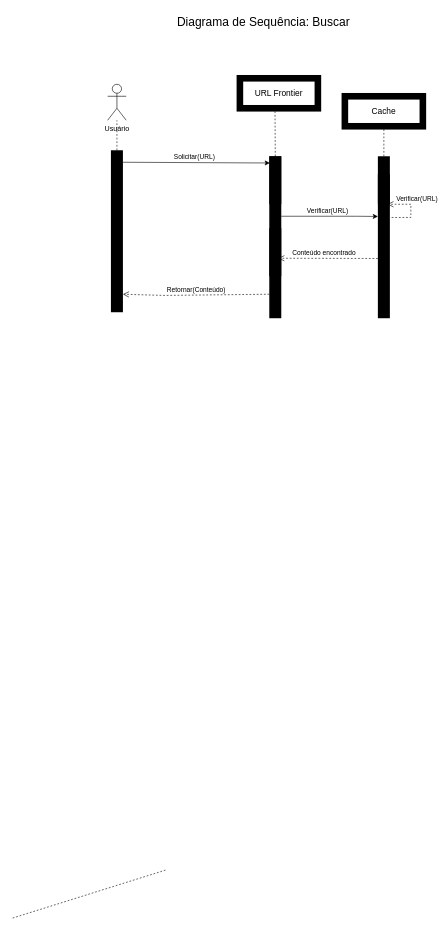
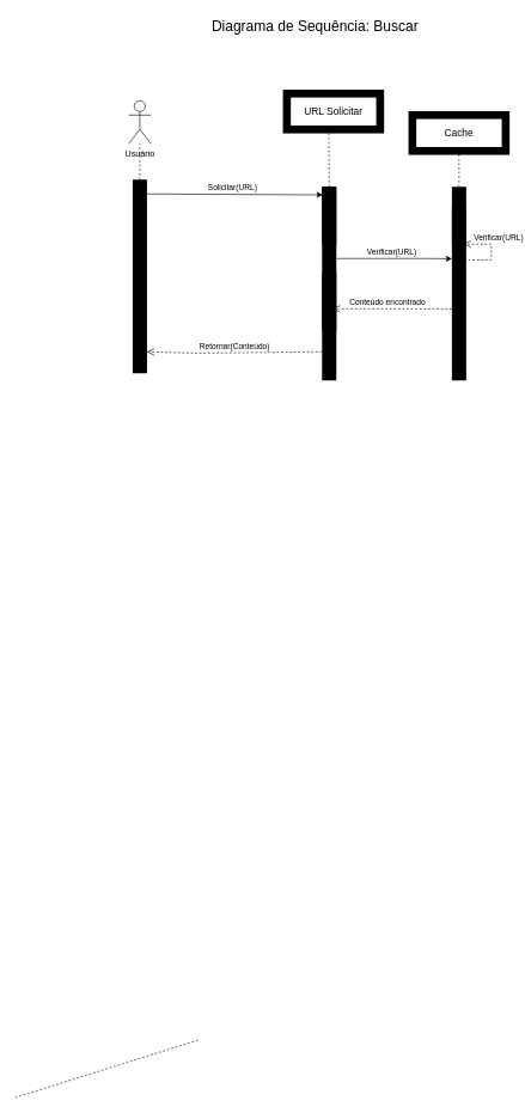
- <mxCell id="19" value="&lt;font style=&quot;font-size: 14px;&quot;&gt;URL Frontier&lt;/font&gt;" style="rounded=0;whiteSpace=wrap;html=1;gradientColor=none;fillColor=none;strokeWidth=11;" vertex="1" parent="1"><mxGeometry x="399" y="130" width="130" height="50" as="geometry" /></mxCell>
+ <mxCell id="19" value="&lt;font style=&quot;font-size: 14px;&quot;&gt;URL Solicitar&lt;/font&gt;" style="rounded=0;whiteSpace=wrap;html=1;gradientColor=none;fillColor=none;strokeWidth=11;" vertex="1" parent="1"><mxGeometry x="399" y="130" width="130" height="50" as="geometry" /></mxCell>
